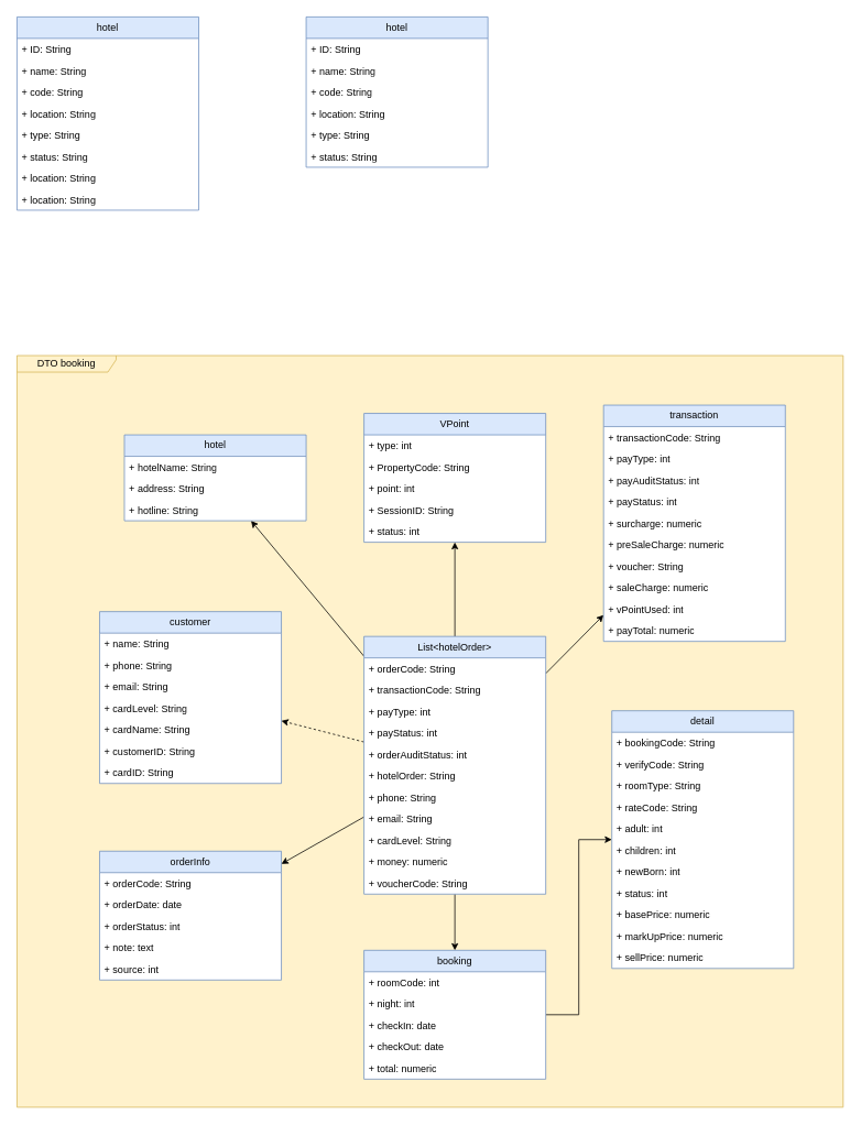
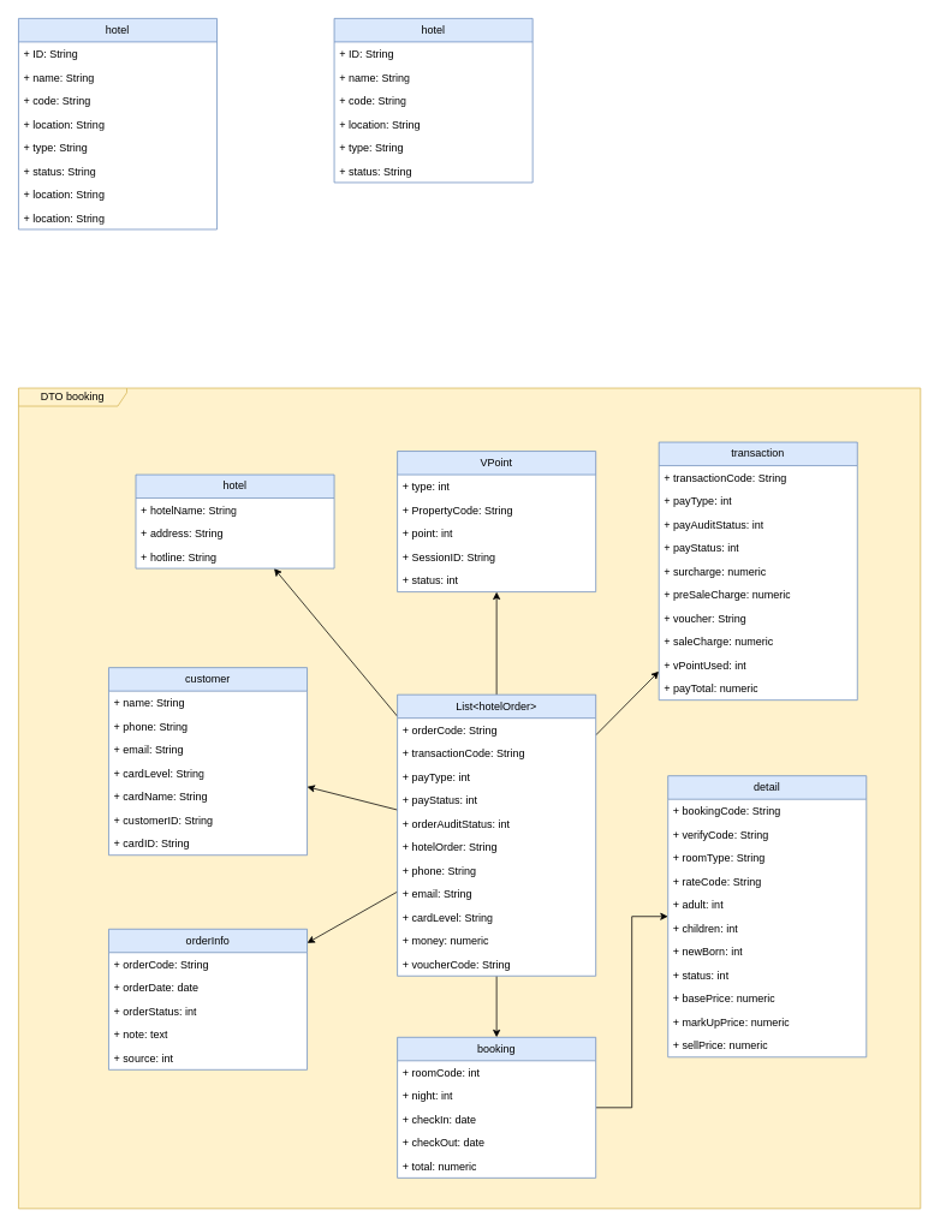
- <mxCell id="3" style="rounded=0;orthogonalLoop=1;jettySize=auto;html=1;fontFamily=Helvetica;fontSize=12;fontColor=default;fontStyle=0;horizontal=1;dashed=1;" parent="1" source="9" target="21" edge="1"><mxGeometry relative="1" as="geometry" /></mxCell>
+ <mxCell id="3" style="rounded=0;orthogonalLoop=1;jettySize=auto;html=1;fontFamily=Helvetica;fontSize=12;fontColor=default;fontStyle=0;horizontal=1;" parent="1" source="9" target="21" edge="1"><mxGeometry relative="1" as="geometry" /></mxCell>
